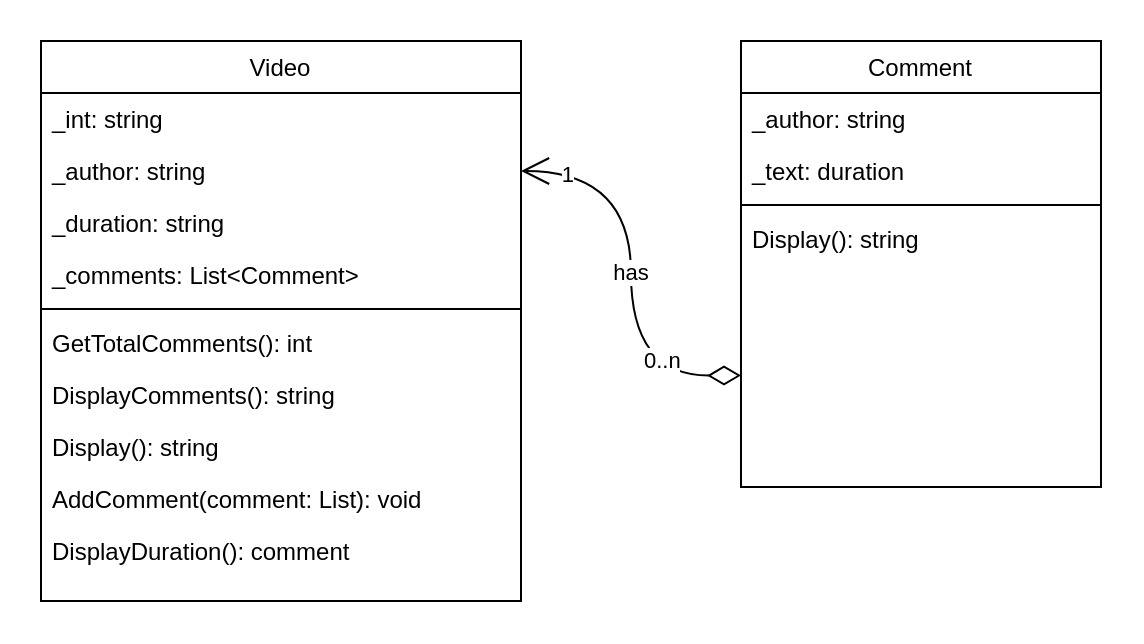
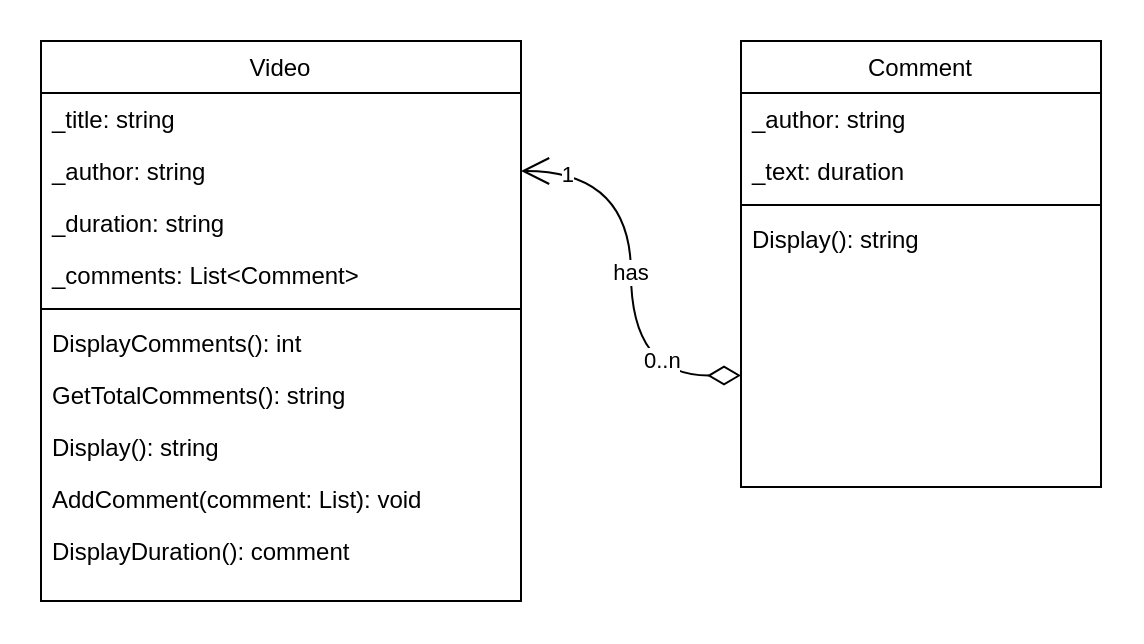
- <mxCell id="3" value="_int: string" style="text;align=left;verticalAlign=top;spacingLeft=4;spacingRight=4;overflow=hidden;rotatable=0;points=[[0,0.5],[1,0.5]];portConstraint=eastwest;" parent="2" vertex="1"><mxGeometry y="26" width="240" height="26" as="geometry" /></mxCell>
+ <mxCell id="3" value="_title: string" style="text;align=left;verticalAlign=top;spacingLeft=4;spacingRight=4;overflow=hidden;rotatable=0;points=[[0,0.5],[1,0.5]];portConstraint=eastwest;" parent="2" vertex="1"><mxGeometry y="26" width="240" height="26" as="geometry" /></mxCell>
- <mxCell id="8" value="GetTotalComments(): int" style="text;align=left;verticalAlign=top;spacingLeft=4;spacingRight=4;overflow=hidden;rotatable=0;points=[[0,0.5],[1,0.5]];portConstraint=eastwest;" parent="2" vertex="1"><mxGeometry y="138" width="240" height="26" as="geometry" /></mxCell>
+ <mxCell id="8" value="DisplayComments(): int" style="text;align=left;verticalAlign=top;spacingLeft=4;spacingRight=4;overflow=hidden;rotatable=0;points=[[0,0.5],[1,0.5]];portConstraint=eastwest;" parent="2" vertex="1"><mxGeometry y="138" width="240" height="26" as="geometry" /></mxCell>
- <mxCell id="9" value="DisplayComments(): string" style="text;align=left;verticalAlign=top;spacingLeft=4;spacingRight=4;overflow=hidden;rotatable=0;points=[[0,0.5],[1,0.5]];portConstraint=eastwest;" parent="2" vertex="1"><mxGeometry y="164" width="240" height="26" as="geometry" /></mxCell>
+ <mxCell id="9" value="GetTotalComments(): string" style="text;align=left;verticalAlign=top;spacingLeft=4;spacingRight=4;overflow=hidden;rotatable=0;points=[[0,0.5],[1,0.5]];portConstraint=eastwest;" parent="2" vertex="1"><mxGeometry y="164" width="240" height="26" as="geometry" /></mxCell>
